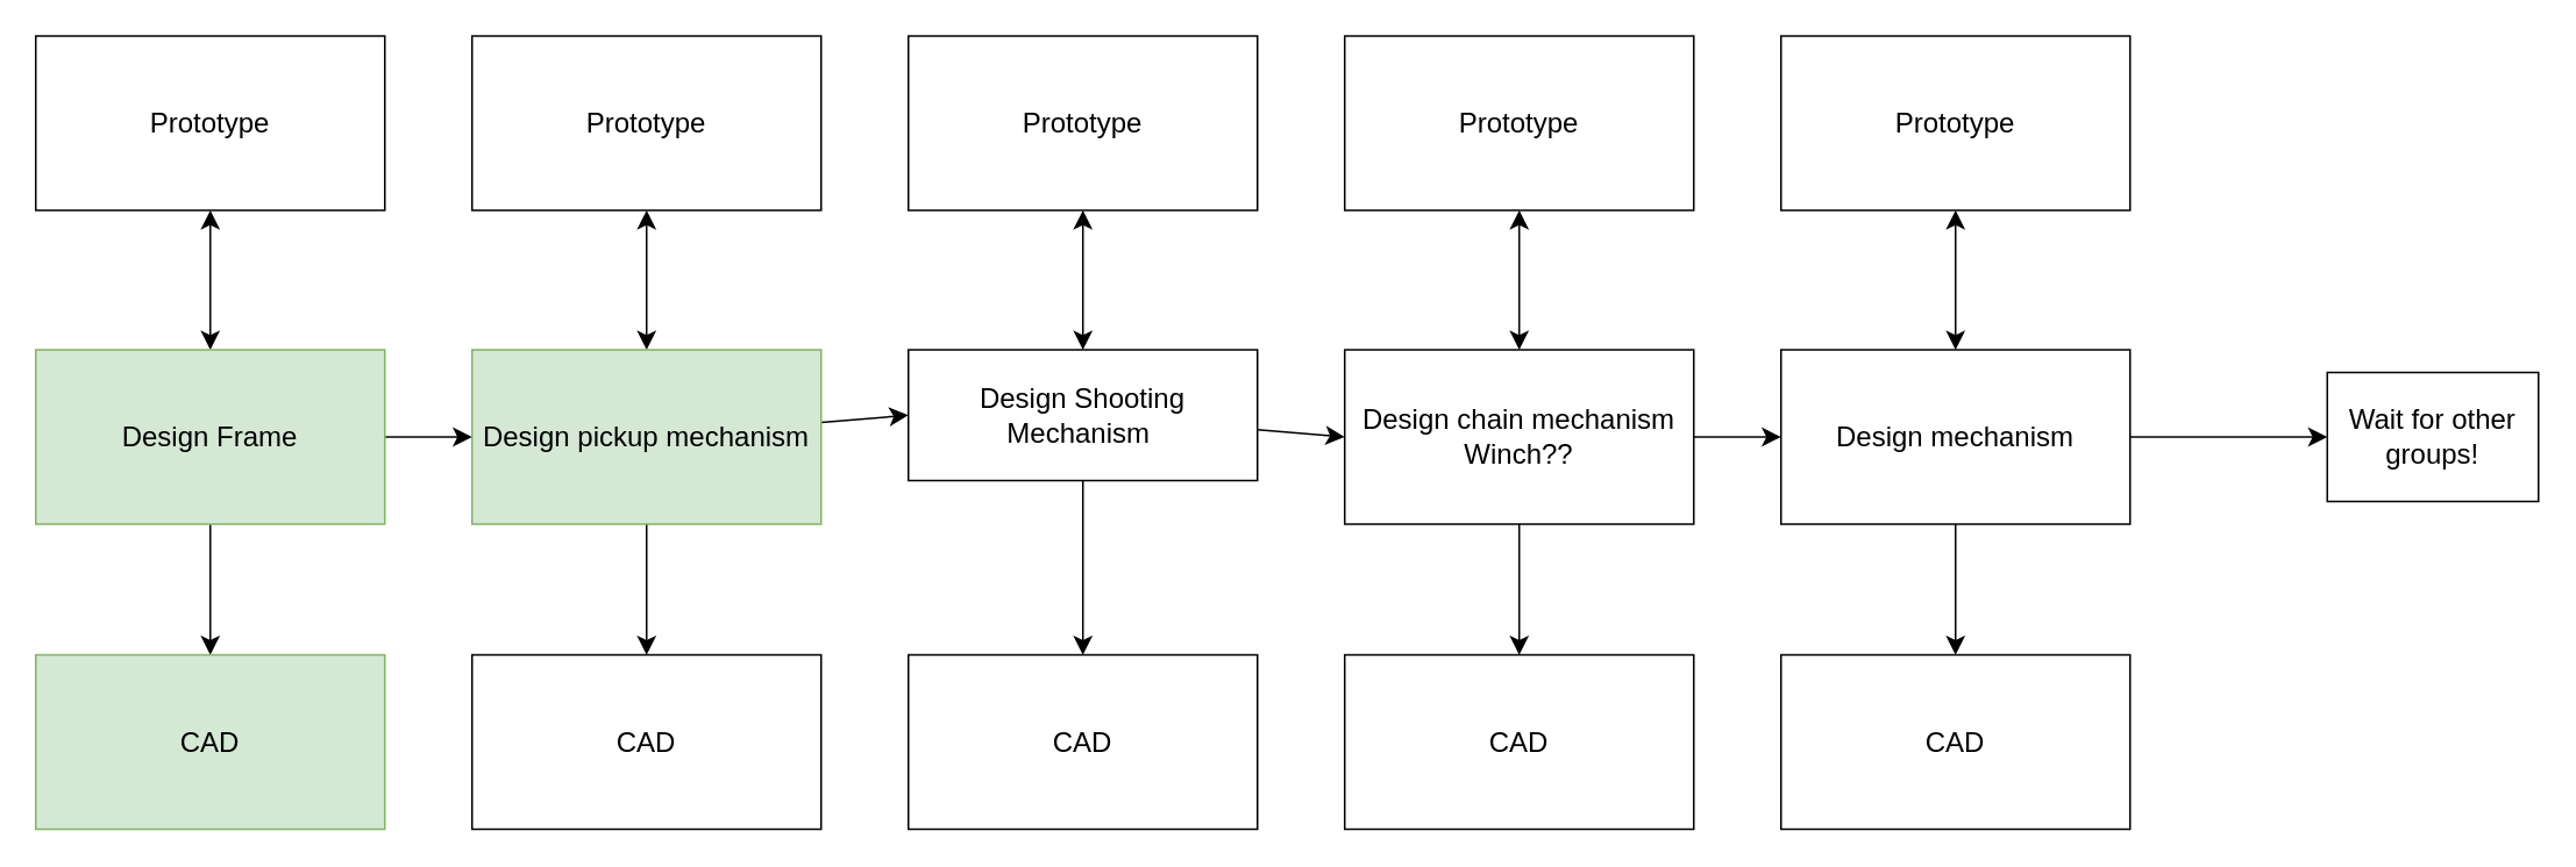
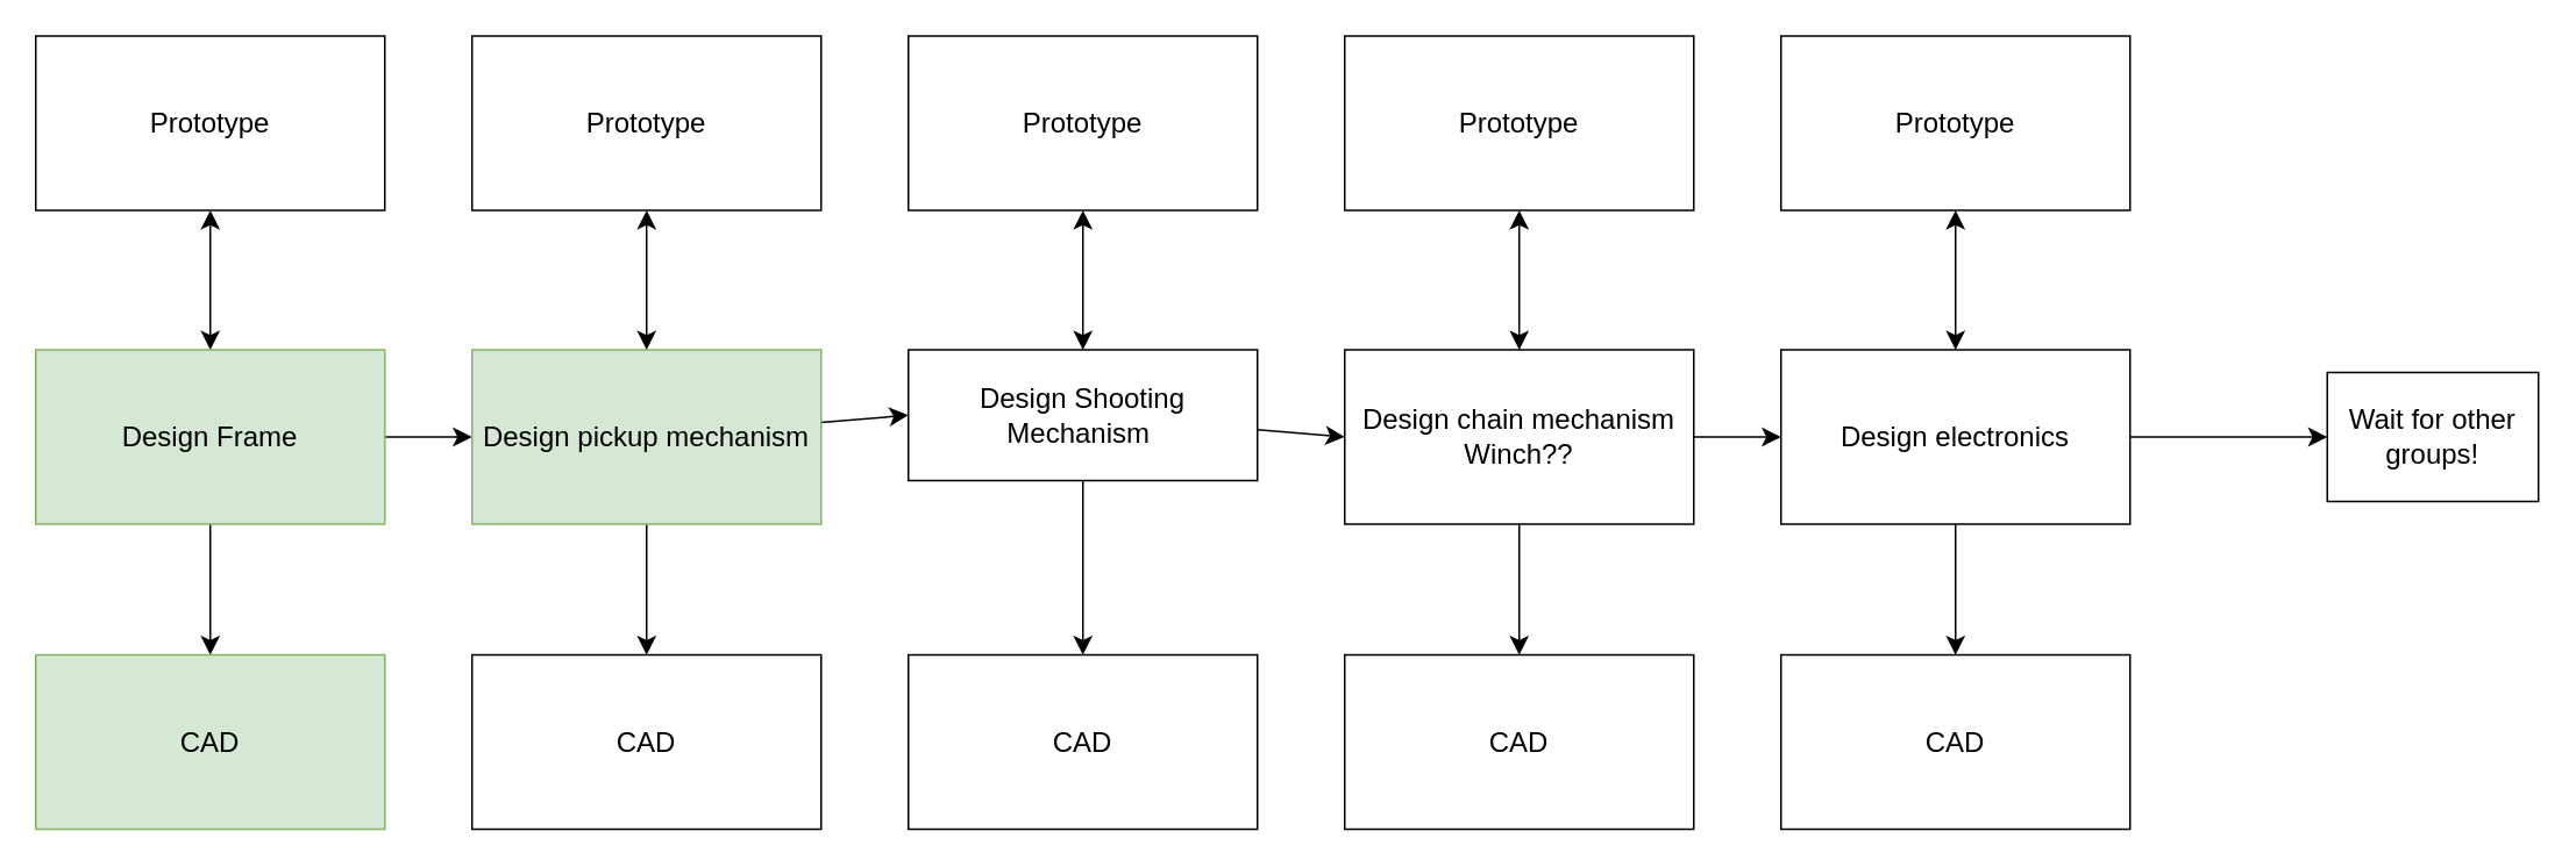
- <mxCell id="29" value="Design mechanism" style="rounded=0;whiteSpace=wrap;html=1;fontSize=16;" vertex="1" parent="1"><mxGeometry x="1020" y="200" width="200" height="100" as="geometry" /></mxCell>
+ <mxCell id="29" value="Design electronics" style="rounded=0;whiteSpace=wrap;html=1;fontSize=16;" vertex="1" parent="1"><mxGeometry x="1020" y="200" width="200" height="100" as="geometry" /></mxCell>
